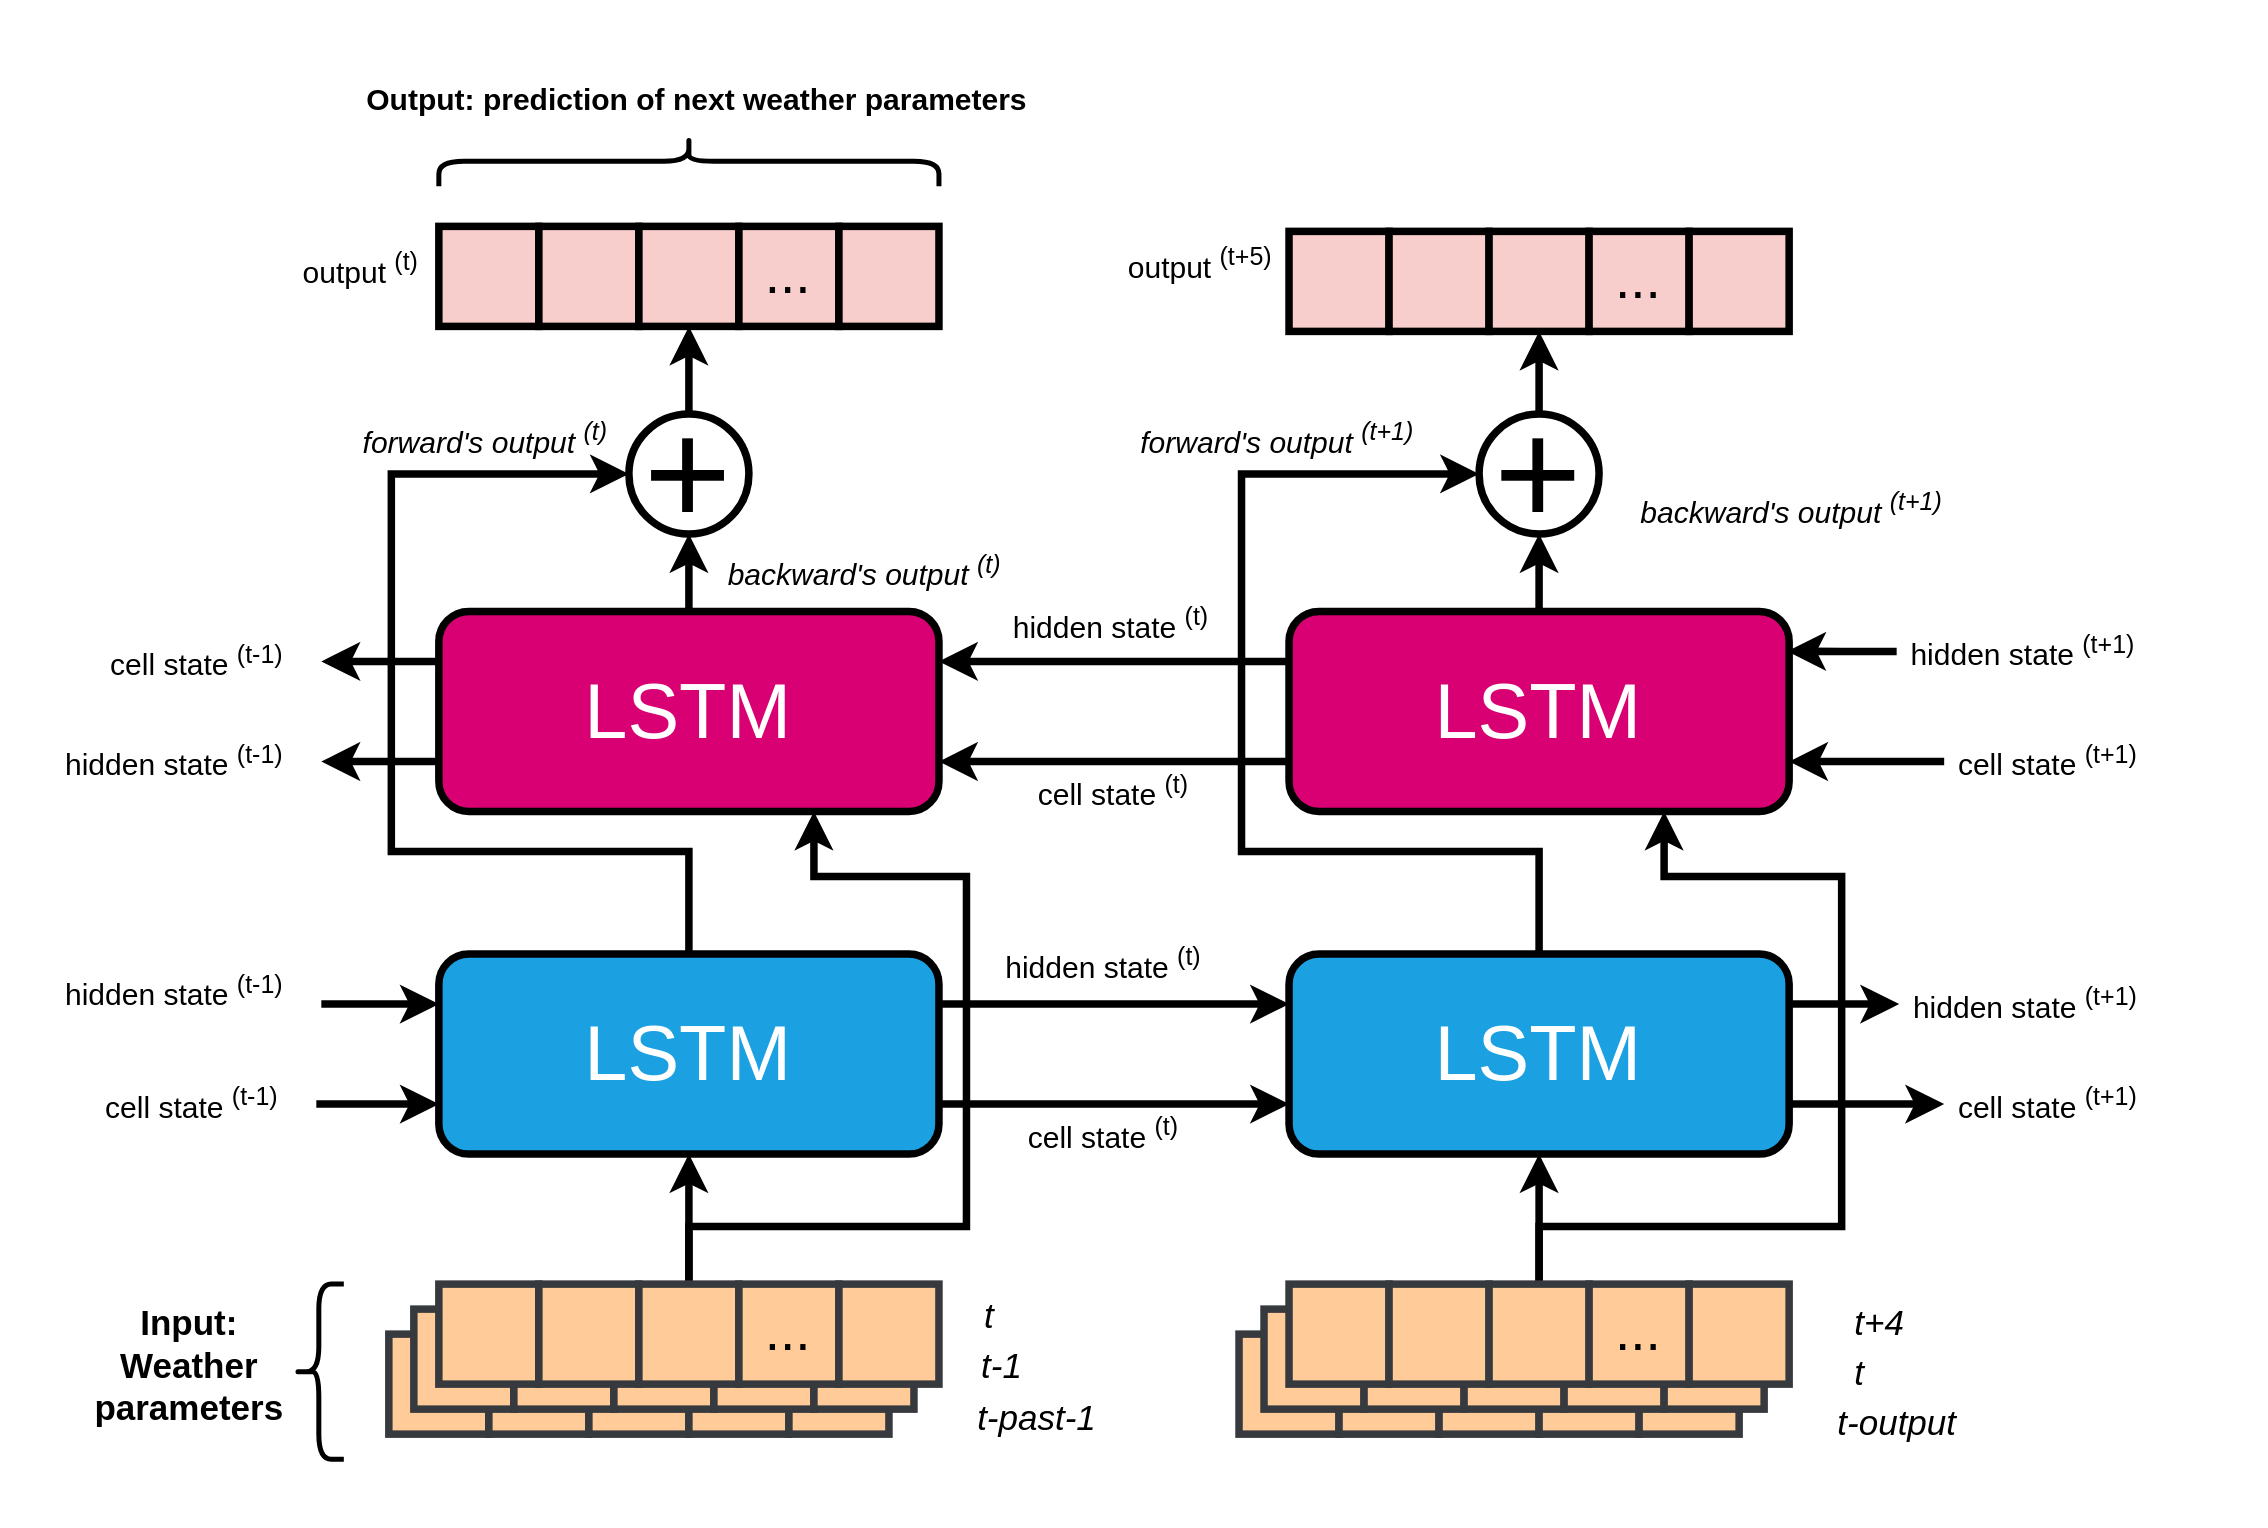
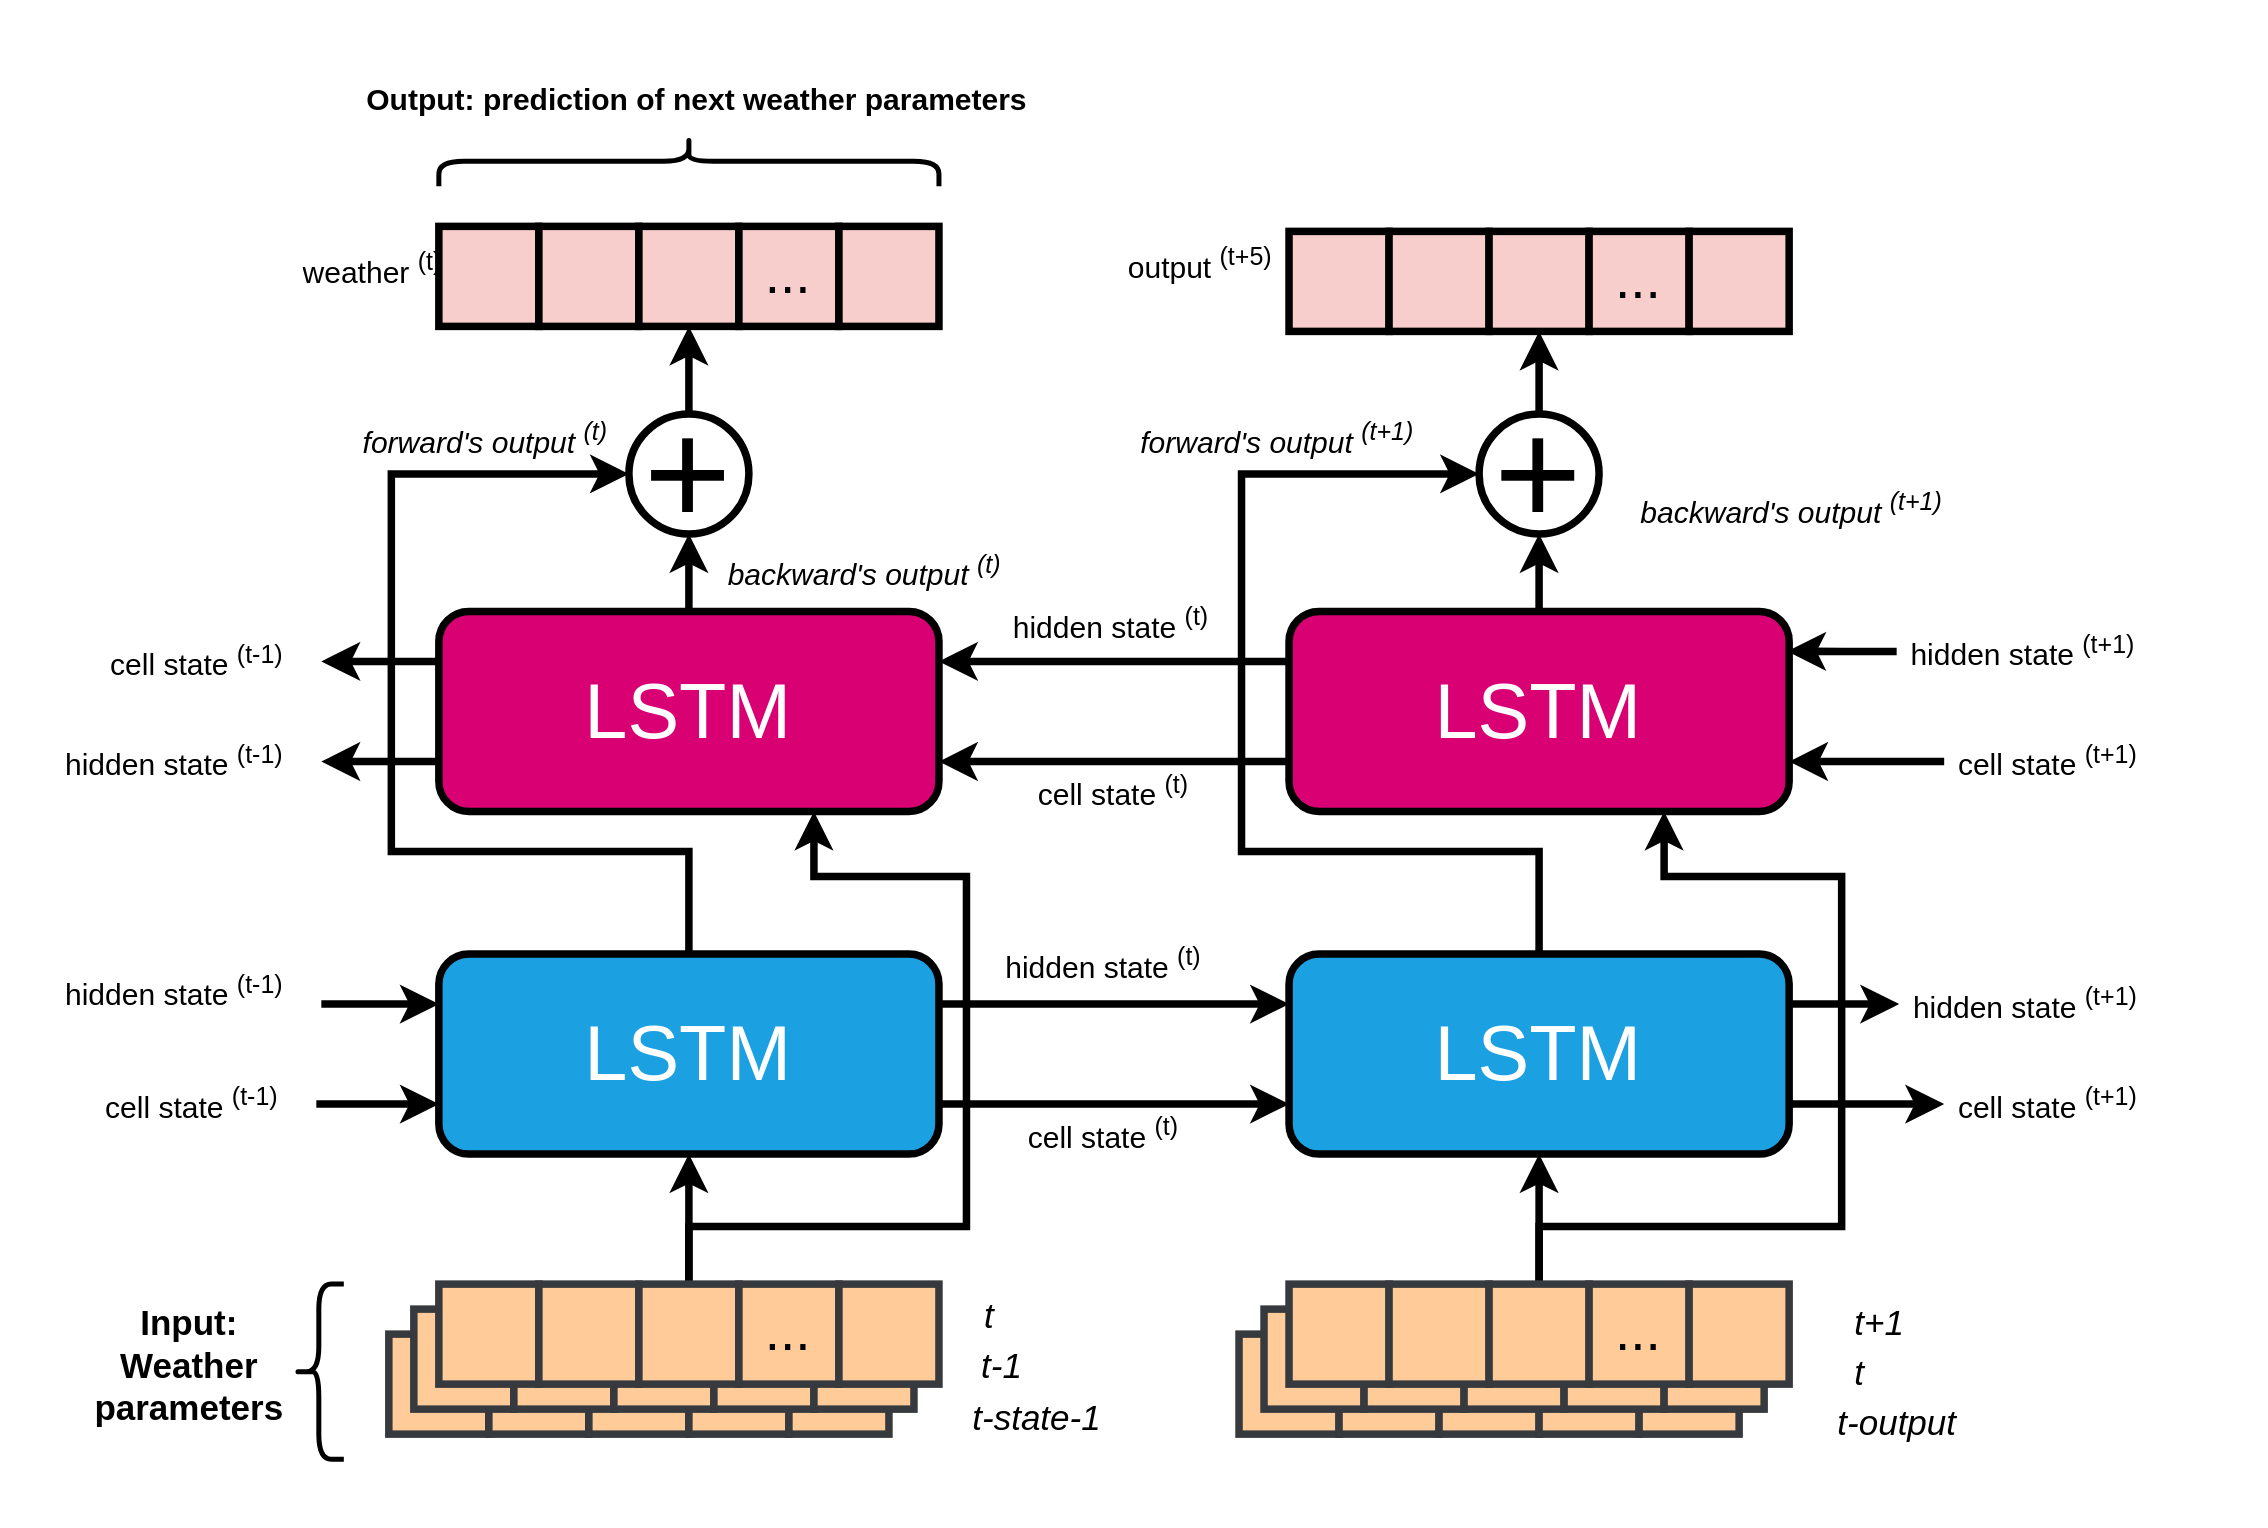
- <mxCell id="56" value="output&amp;nbsp;&lt;sup&gt;(t)&lt;/sup&gt;" style="text;strokeColor=none;fillColor=none;align=left;verticalAlign=middle;spacingLeft=4;spacingRight=4;overflow=hidden;points=[[0,0.5],[1,0.5]];portConstraint=eastwest;rotatable=0;whiteSpace=wrap;html=1;" parent="1" vertex="1"><mxGeometry x="115" y="92" width="90" height="30" as="geometry" /></mxCell>
+ <mxCell id="56" value="weather&amp;nbsp;&lt;sup&gt;(t)&lt;/sup&gt;" style="text;strokeColor=none;fillColor=none;align=left;verticalAlign=middle;spacingLeft=4;spacingRight=4;overflow=hidden;points=[[0,0.5],[1,0.5]];portConstraint=eastwest;rotatable=0;whiteSpace=wrap;html=1;" parent="1" vertex="1"><mxGeometry x="115" y="92" width="90" height="30" as="geometry" /></mxCell>
- <mxCell id="52" value="t+4" style="text;strokeColor=none;fillColor=none;html=1;fontSize=14;fontStyle=2;verticalAlign=middle;align=center;" parent="1" vertex="1"><mxGeometry x="701" y="508.5" width="100" height="40" as="geometry" /></mxCell>
+ <mxCell id="52" value="t+1" style="text;strokeColor=none;fillColor=none;html=1;fontSize=14;fontStyle=2;verticalAlign=middle;align=center;" parent="1" vertex="1"><mxGeometry x="701" y="508.5" width="100" height="40" as="geometry" /></mxCell>
- <mxCell id="51" value="t-past-1" style="text;strokeColor=none;fillColor=none;html=1;fontSize=14;fontStyle=2;verticalAlign=middle;align=center;" parent="1" vertex="1"><mxGeometry x="364" y="547" width="100" height="40" as="geometry" /></mxCell>
+ <mxCell id="51" value="t-state-1" style="text;strokeColor=none;fillColor=none;html=1;fontSize=14;fontStyle=2;verticalAlign=middle;align=center;" parent="1" vertex="1"><mxGeometry x="364" y="547" width="100" height="40" as="geometry" /></mxCell>
